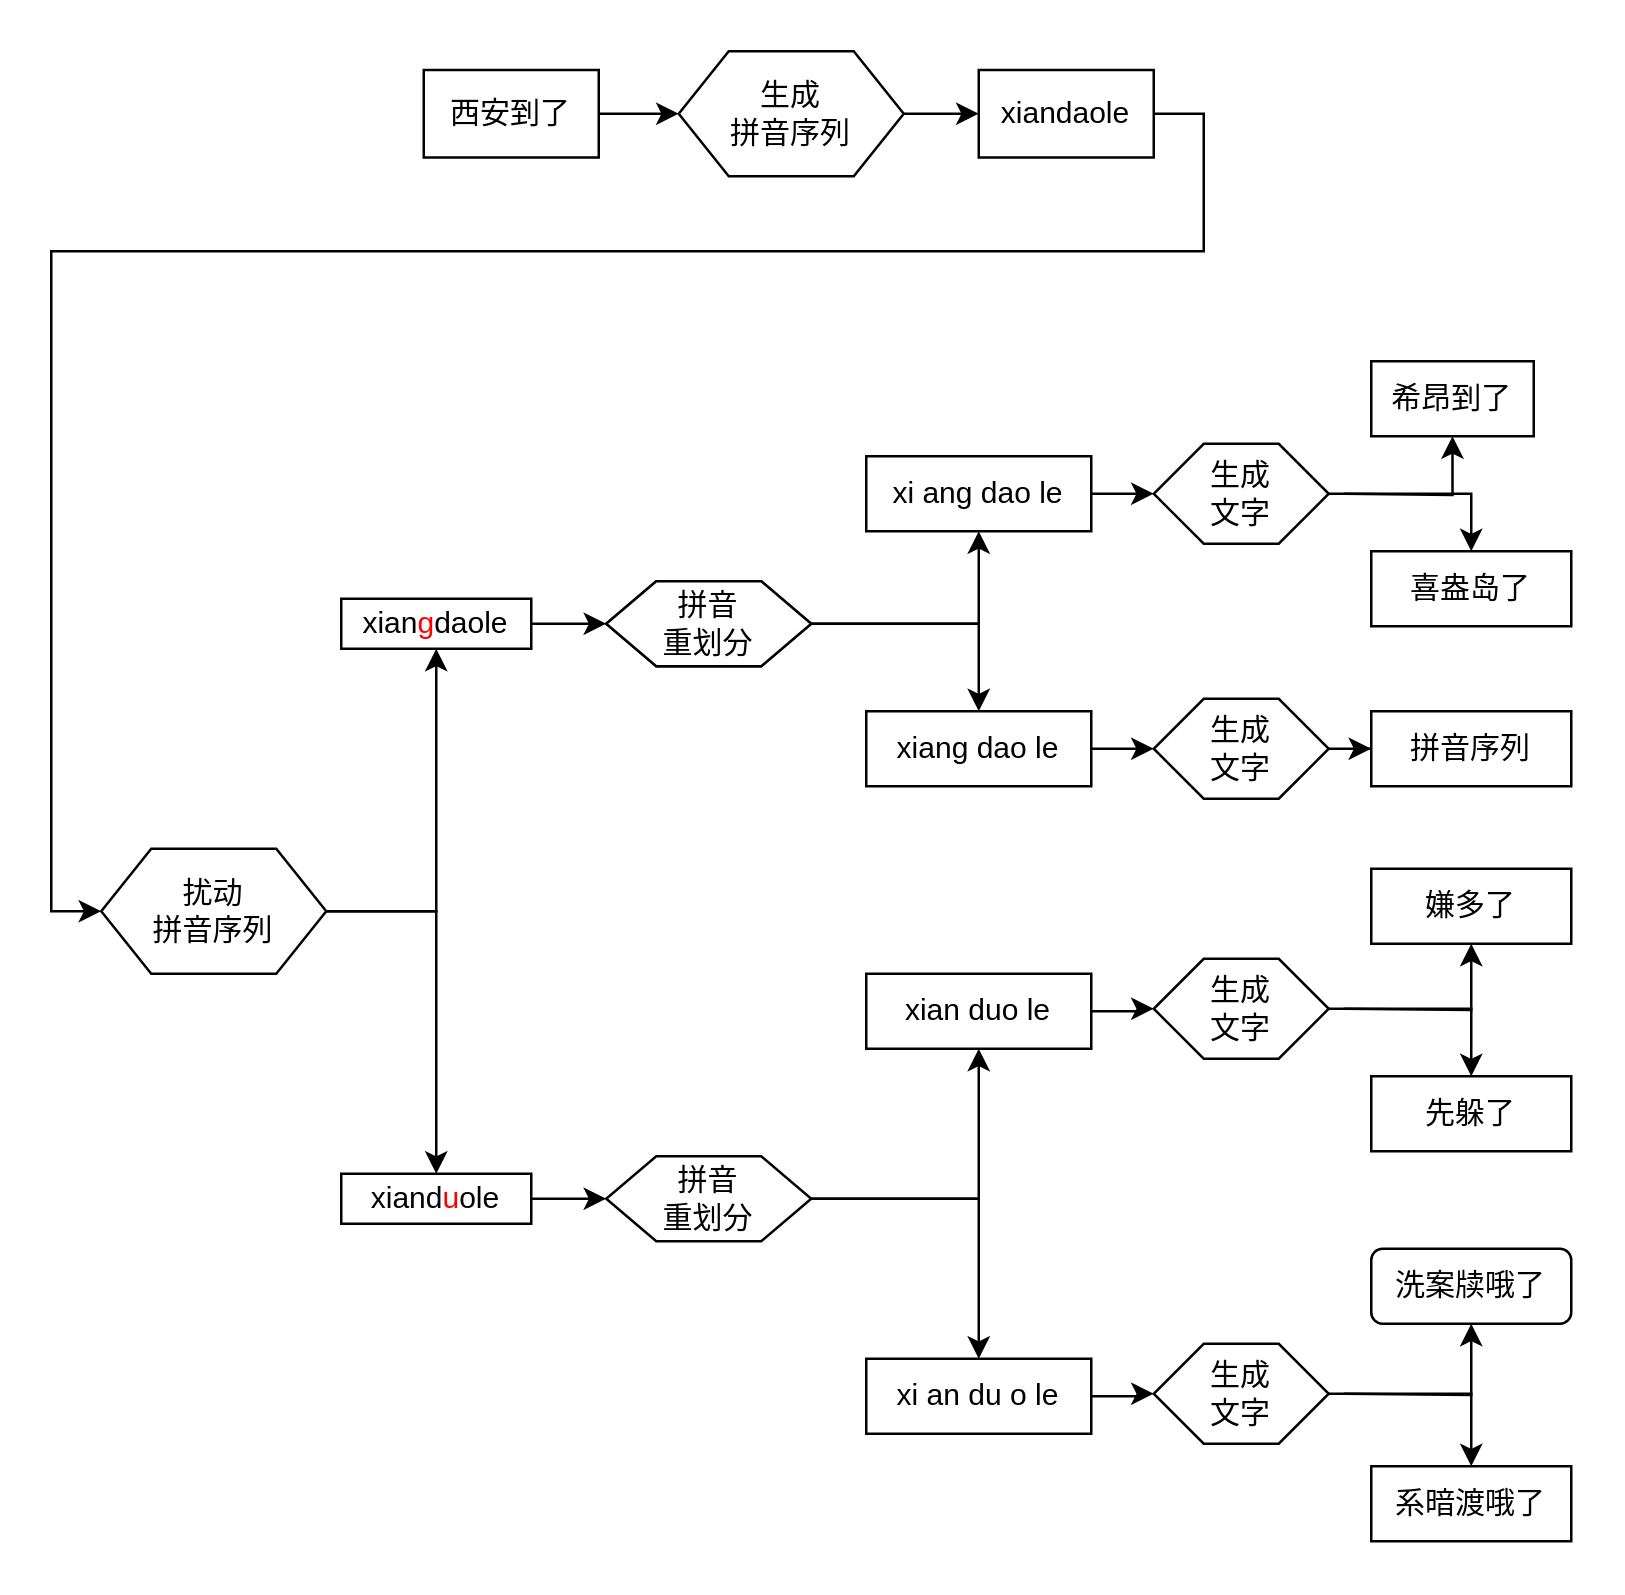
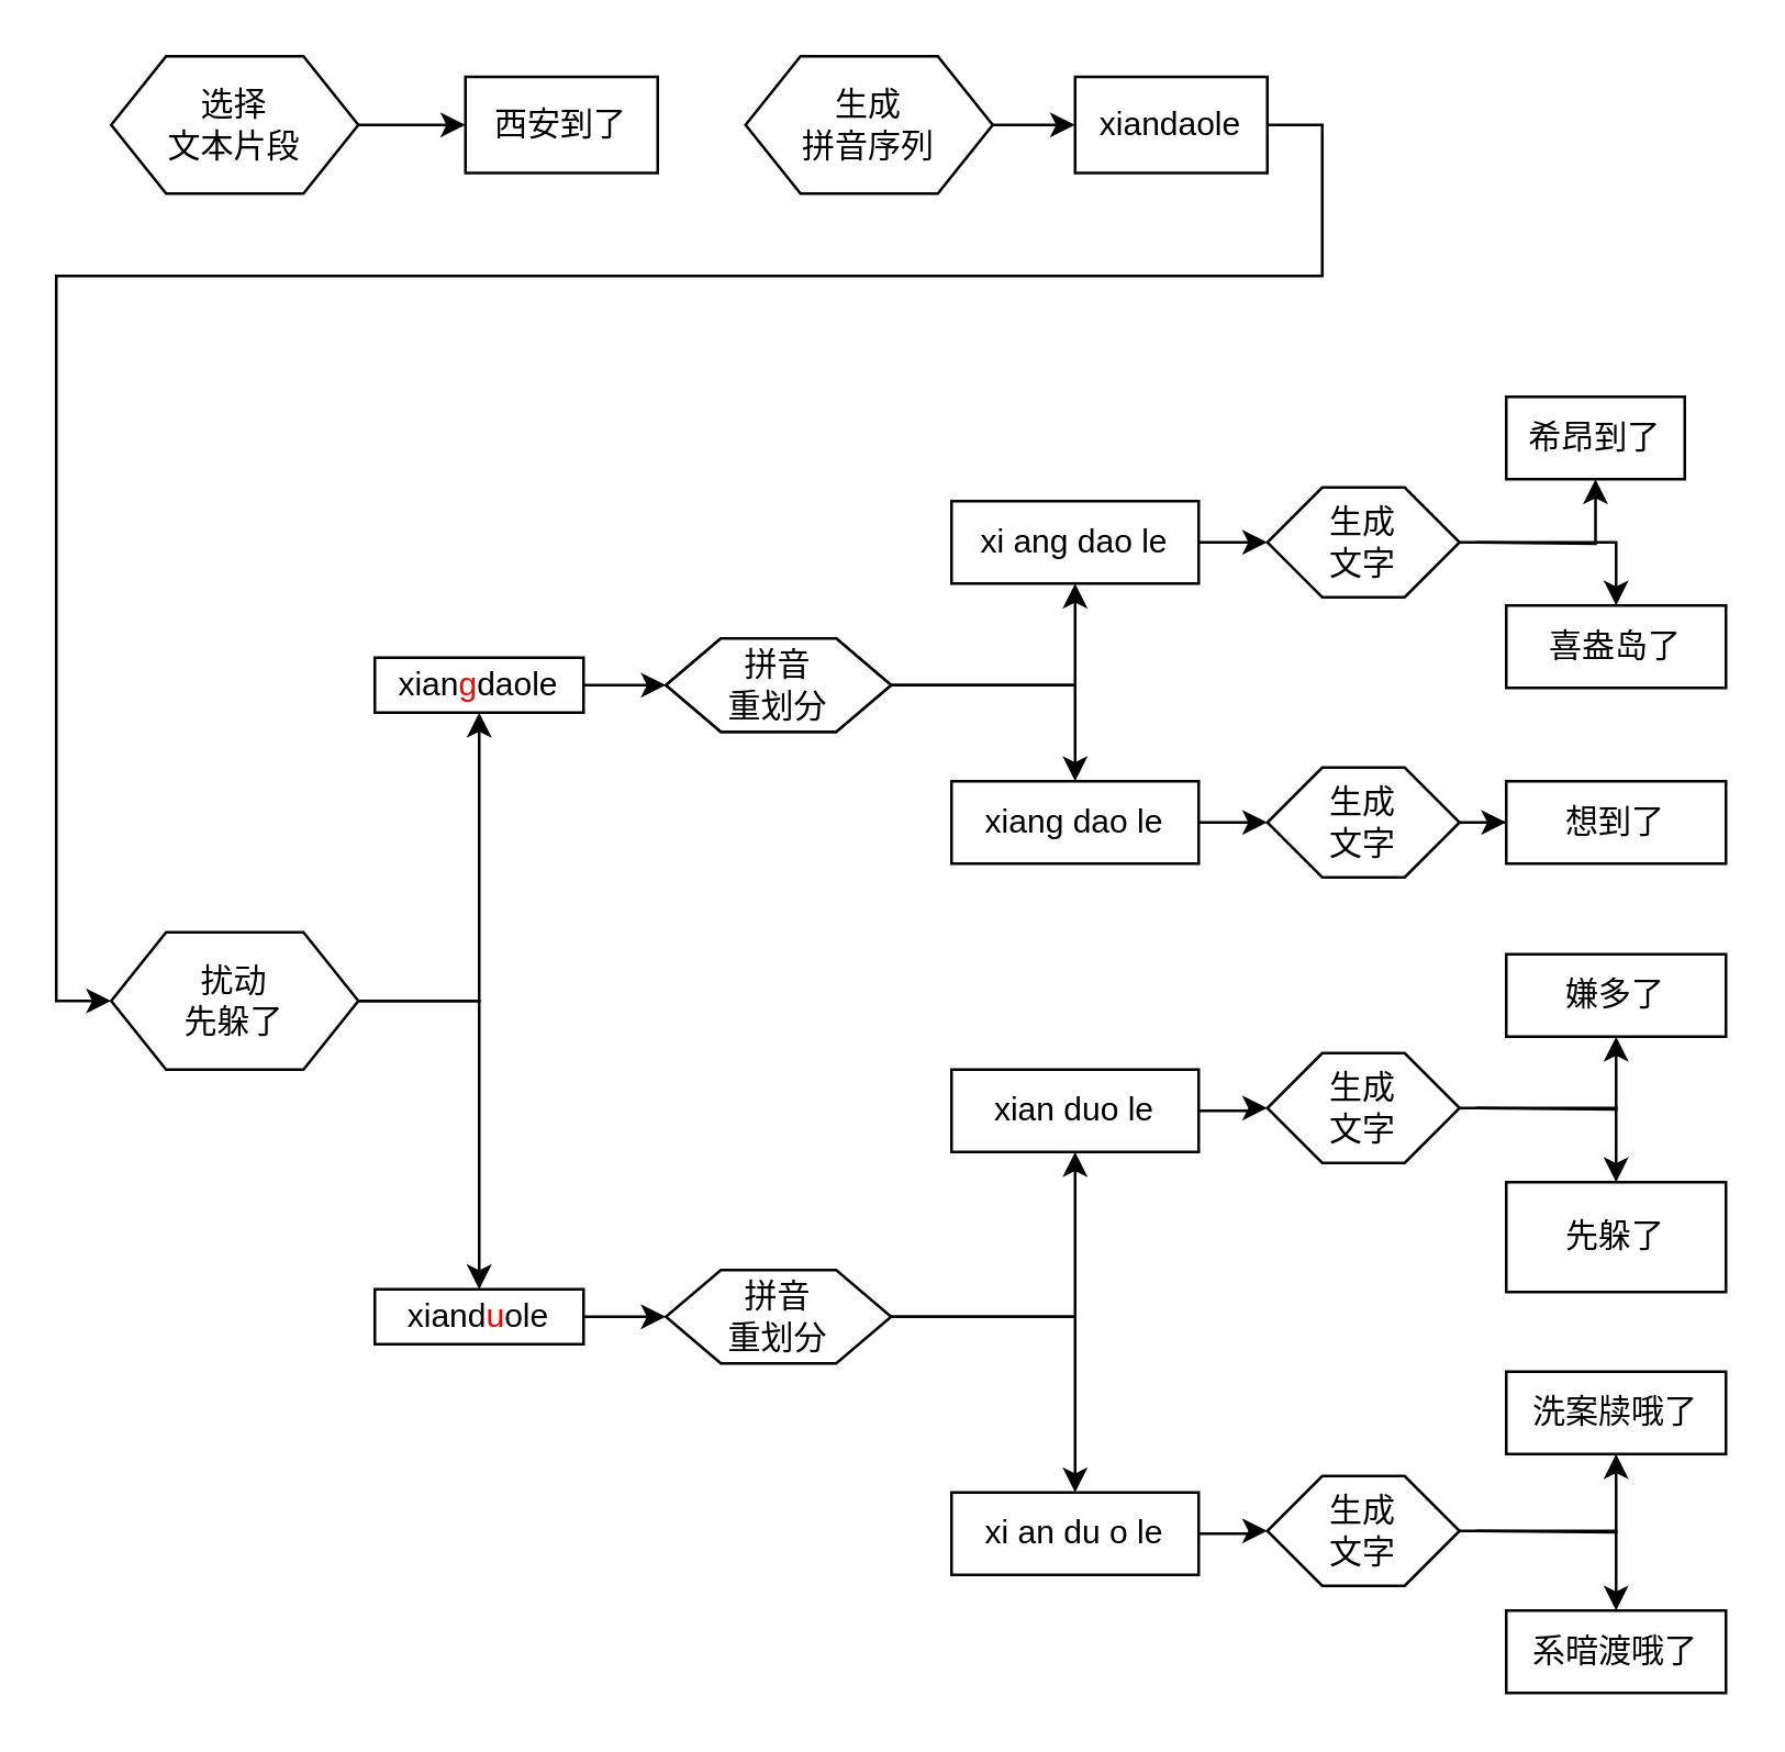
+ <mxCell id="3" value="选择&lt;br&gt;文本片段" style="shape=hexagon;perimeter=hexagonPerimeter2;whiteSpace=wrap;html=1;fixedSize=1;" parent="1" vertex="1"><mxGeometry x="40" y="20" width="90" height="50" as="geometry" /></mxCell>
+ <mxCell id="2" style="edgeStyle=orthogonalEdgeStyle;rounded=0;orthogonalLoop=1;jettySize=auto;html=1;exitX=1;exitY=0.5;exitDx=0;exitDy=0;entryX=0;entryY=0.5;entryDx=0;entryDy=0;" parent="1" source="3" target="5" edge="1"><mxGeometry relative="1" as="geometry" /></mxCell>
- <mxCell id="4" style="edgeStyle=orthogonalEdgeStyle;rounded=0;orthogonalLoop=1;jettySize=auto;html=1;exitX=1;exitY=0.5;exitDx=0;exitDy=0;entryX=0;entryY=0.5;entryDx=0;entryDy=0;" parent="1" source="5" target="7" edge="1"><mxGeometry relative="1" as="geometry" /></mxCell>
- <mxCell id="49" value="拼音序列" style="whiteSpace=wrap;html=1;" parent="1" vertex="1" name="长方形"><mxGeometry x="548" y="284" width="80" height="30" as="geometry" /></mxCell>
+ <mxCell id="49" value="想到了" style="whiteSpace=wrap;html=1;" parent="1" vertex="1" name="长方形"><mxGeometry x="548" y="284" width="80" height="30" as="geometry" /></mxCell>
- <mxCell id="12" value="扰动&lt;br&gt;拼音序列" style="shape=hexagon;perimeter=hexagonPerimeter2;whiteSpace=wrap;html=1;fixedSize=1;" parent="1" vertex="1"><mxGeometry x="40" y="339" width="90" height="50" as="geometry" /></mxCell>
+ <mxCell id="12" value="扰动&lt;br&gt;先躲了" style="shape=hexagon;perimeter=hexagonPerimeter2;whiteSpace=wrap;html=1;fixedSize=1;" parent="1" vertex="1"><mxGeometry x="40" y="339" width="90" height="50" as="geometry" /></mxCell>
- <mxCell id="32" value="先躲了" style="whiteSpace=wrap;html=1;" parent="1" vertex="1" name="长方形"><mxGeometry x="548" y="430" width="80" height="30" as="geometry" /></mxCell>
+ <mxCell id="32" value="先躲了" style="whiteSpace=wrap;html=1;" parent="1" vertex="1" name="长方形"><mxGeometry x="548" y="430" width="80" height="40" as="geometry" /></mxCell>
- <mxCell id="36" value="洗案牍哦了" style="whiteSpace=wrap;html=1;rounded=1;" parent="1" vertex="1" name="长方形"><mxGeometry x="548" y="499" width="80" height="30" as="geometry" /></mxCell>
+ <mxCell id="36" value="洗案牍哦了" style="whiteSpace=wrap;html=1;" parent="1" vertex="1" name="长方形"><mxGeometry x="548" y="499" width="80" height="30" as="geometry" /></mxCell>
